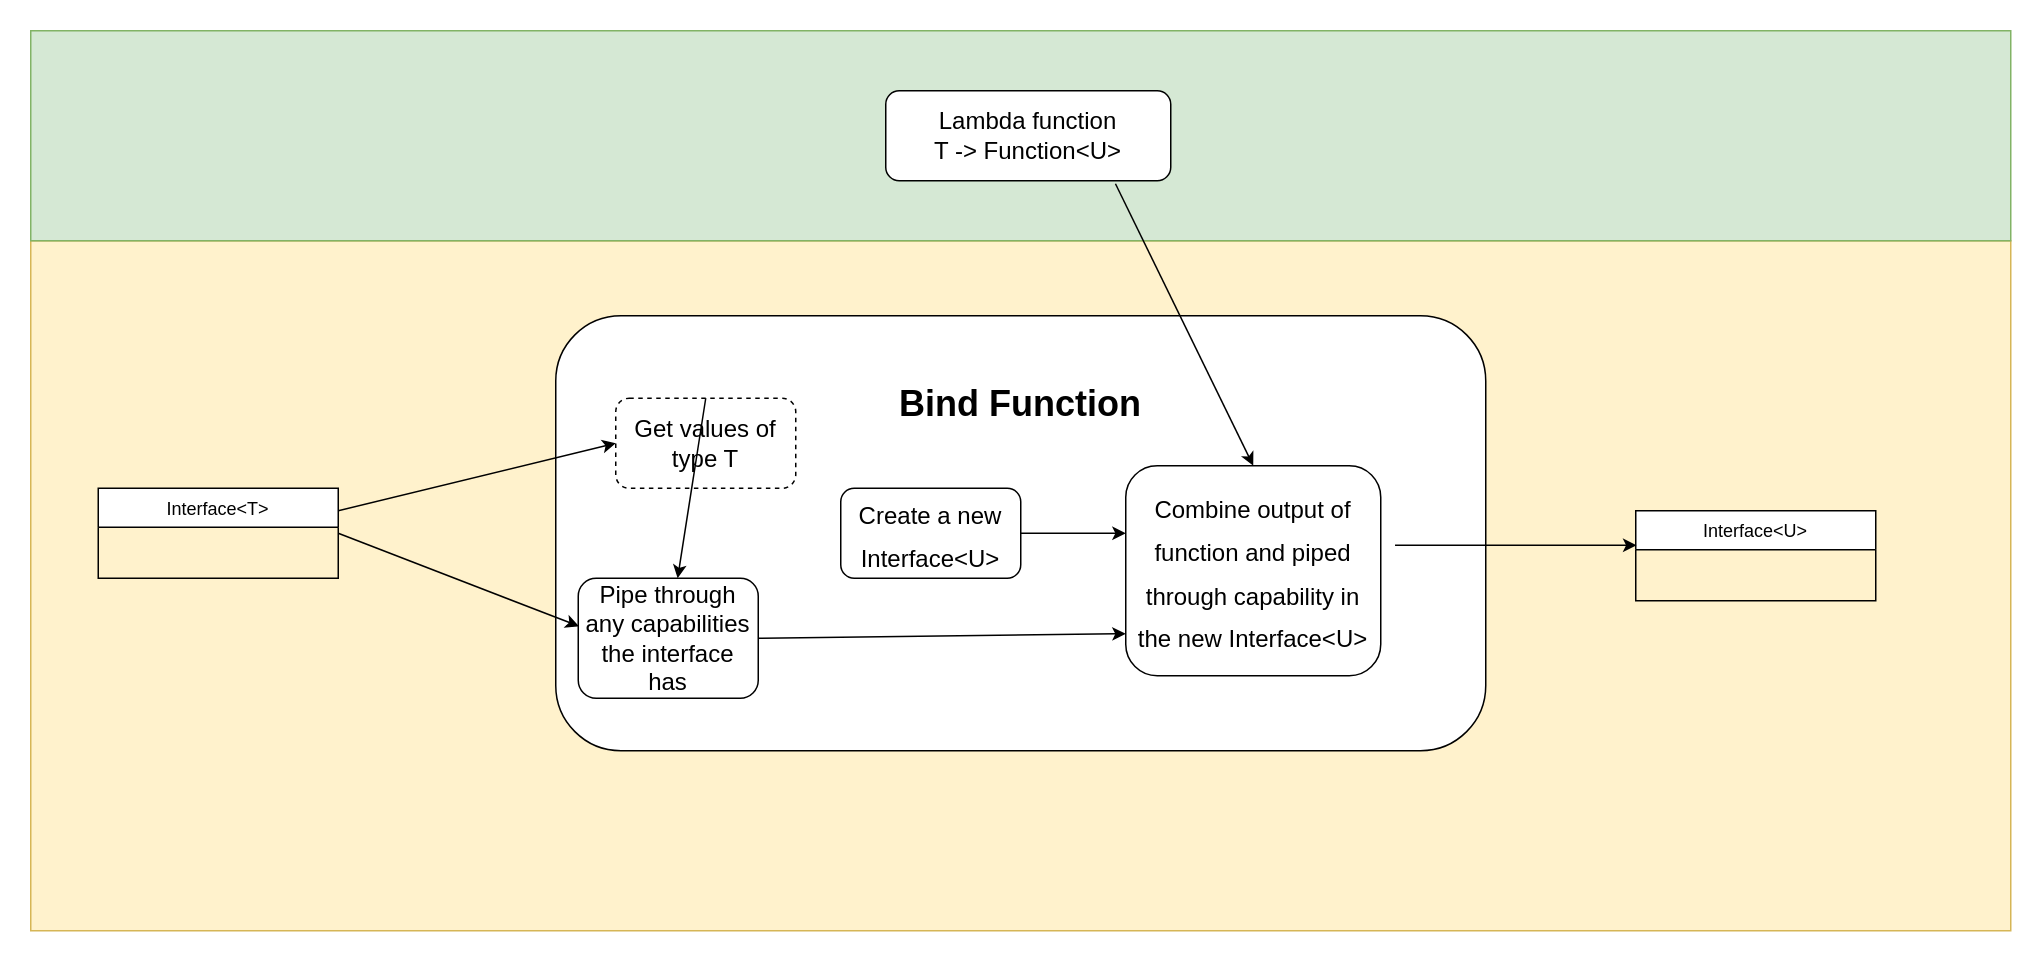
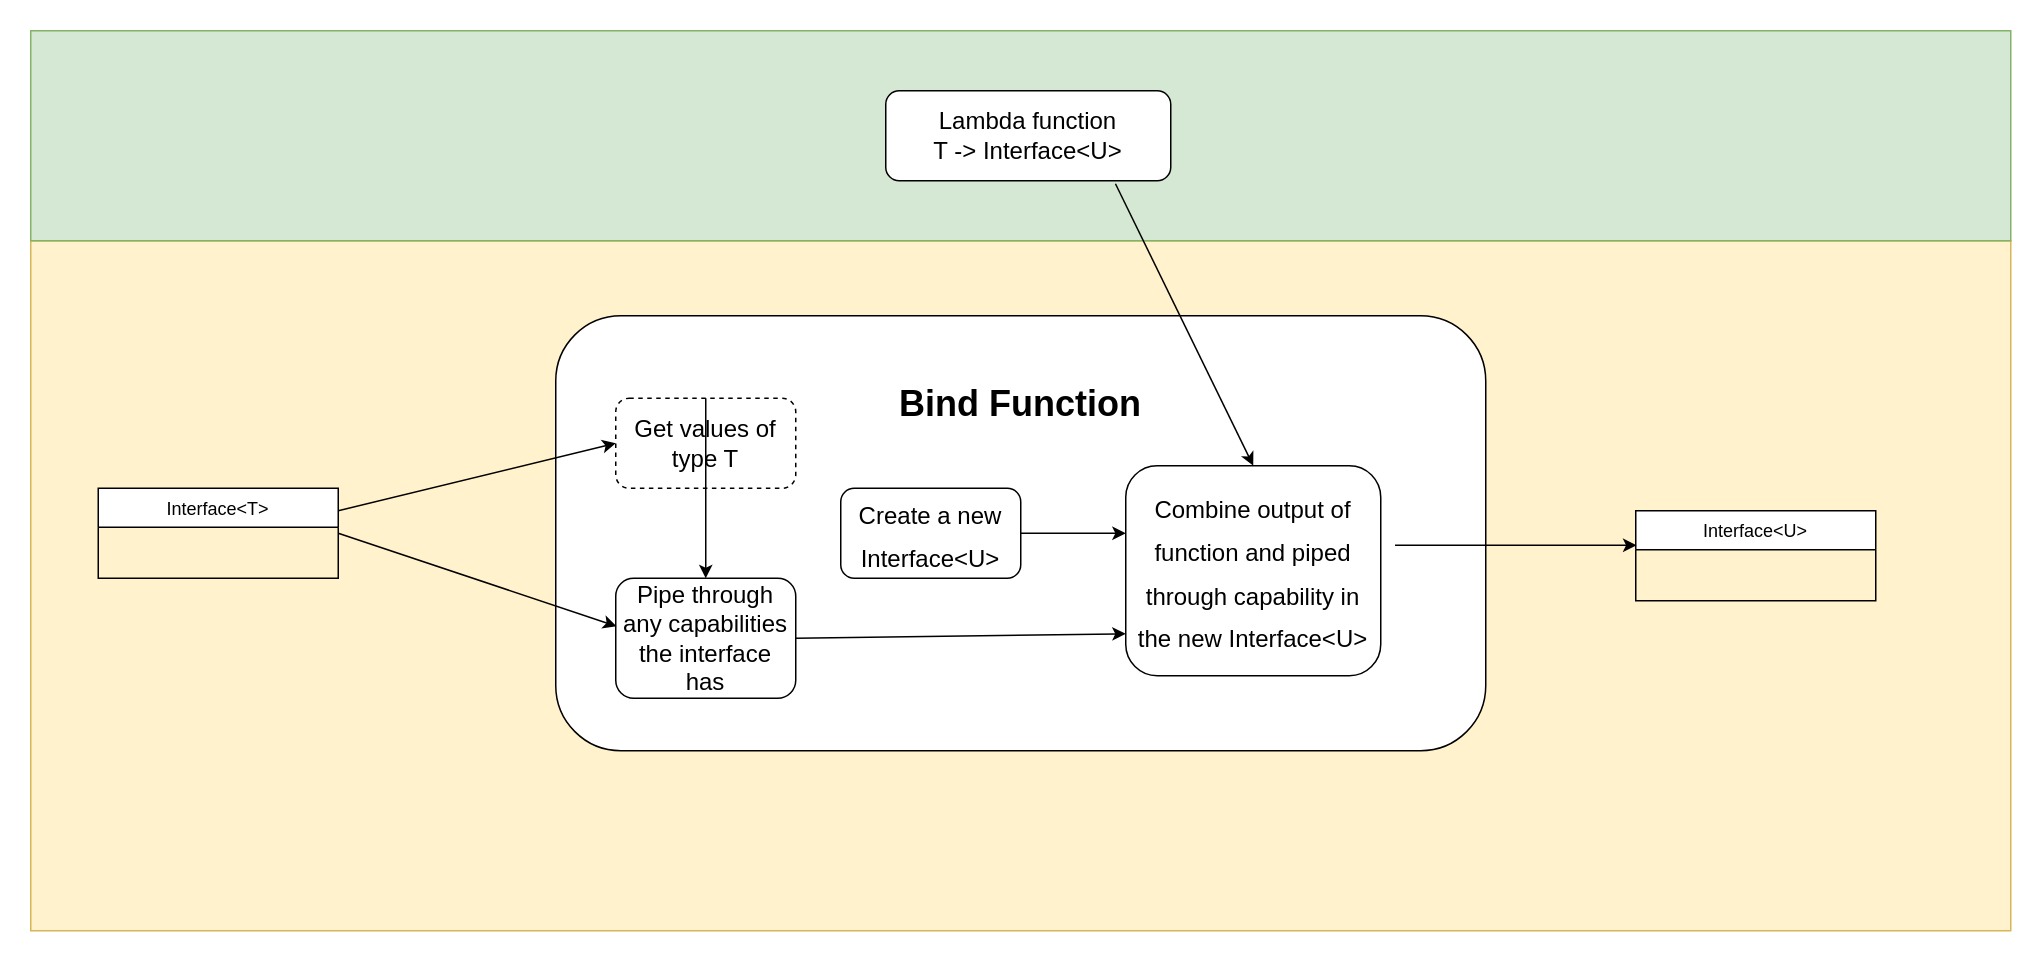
- <mxCell id="5" value="&lt;font style=&quot;font-size: 16px&quot;&gt;Lambda function&lt;br&gt;T -&amp;gt; Function&amp;lt;U&amp;gt;&lt;/font&gt;" style="rounded=1;whiteSpace=wrap;html=1;" vertex="1" parent="1"><mxGeometry x="590" y="60" width="190" height="60" as="geometry" /></mxCell>
+ <mxCell id="5" value="&lt;font style=&quot;font-size: 16px&quot;&gt;Lambda function&lt;br&gt;T -&amp;gt; Interface&amp;lt;U&amp;gt;&lt;/font&gt;" style="rounded=1;whiteSpace=wrap;html=1;" vertex="1" parent="1"><mxGeometry x="590" y="60" width="190" height="60" as="geometry" /></mxCell>
- <mxCell id="11" value="Pipe through any capabilities the interface has" style="rounded=1;whiteSpace=wrap;html=1;fontSize=16;" vertex="1" parent="1"><mxGeometry x="385" y="385" width="120" height="80" as="geometry" /></mxCell>
+ <mxCell id="11" value="Pipe through any capabilities the interface has" style="rounded=1;whiteSpace=wrap;html=1;fontSize=16;" vertex="1" parent="1"><mxGeometry x="410" y="385" width="120" height="80" as="geometry" /></mxCell>
